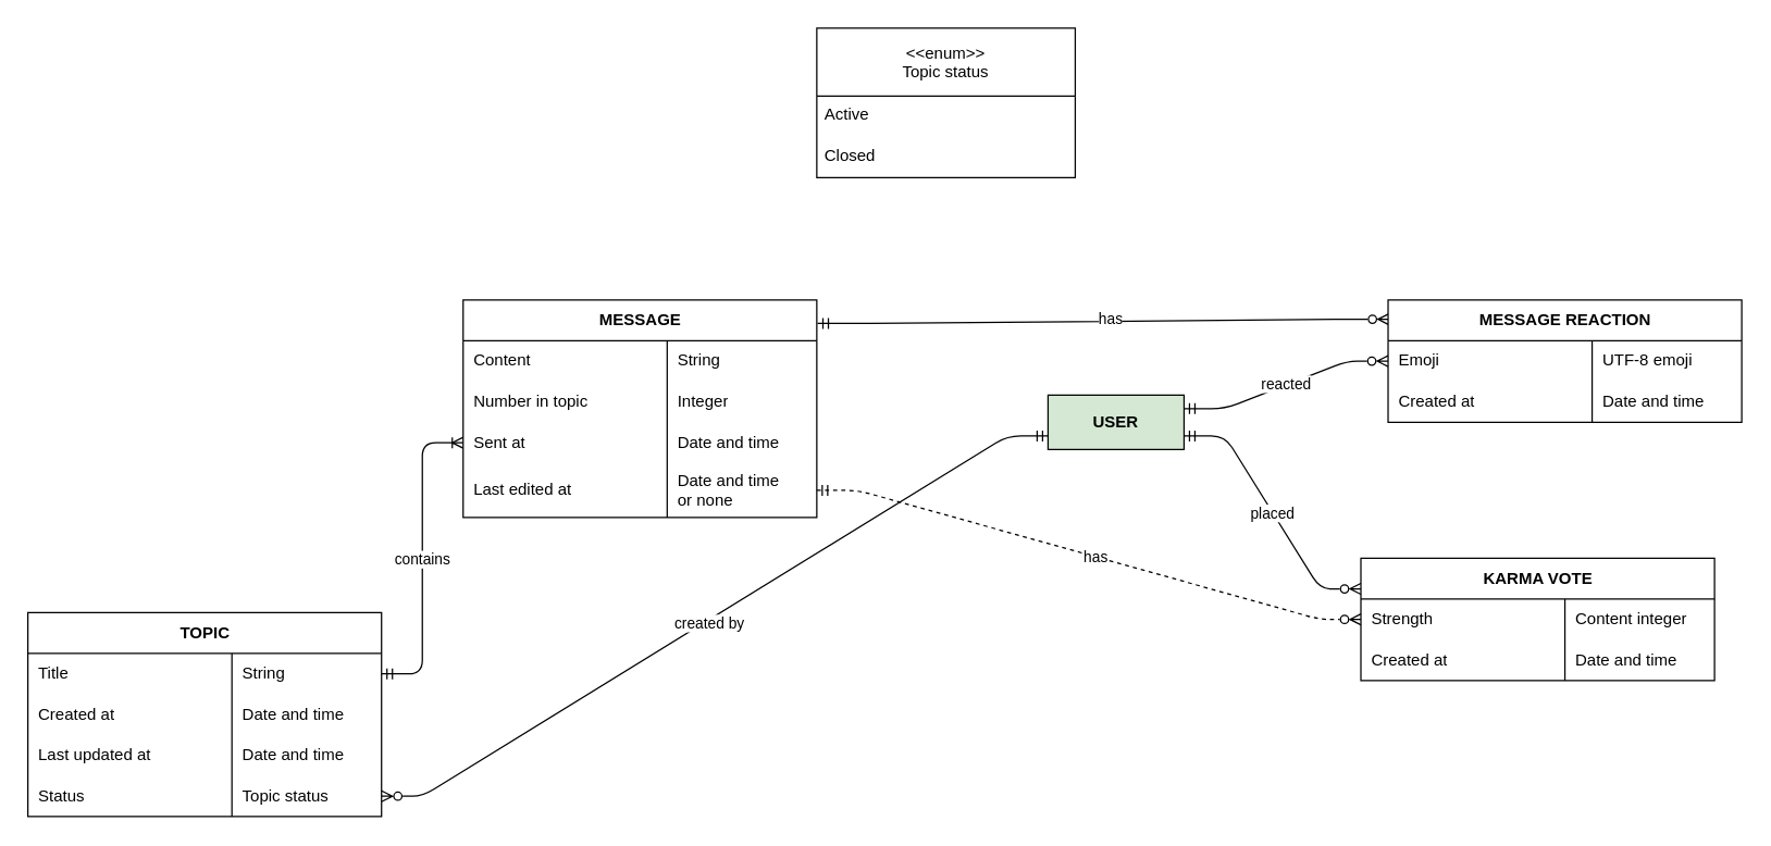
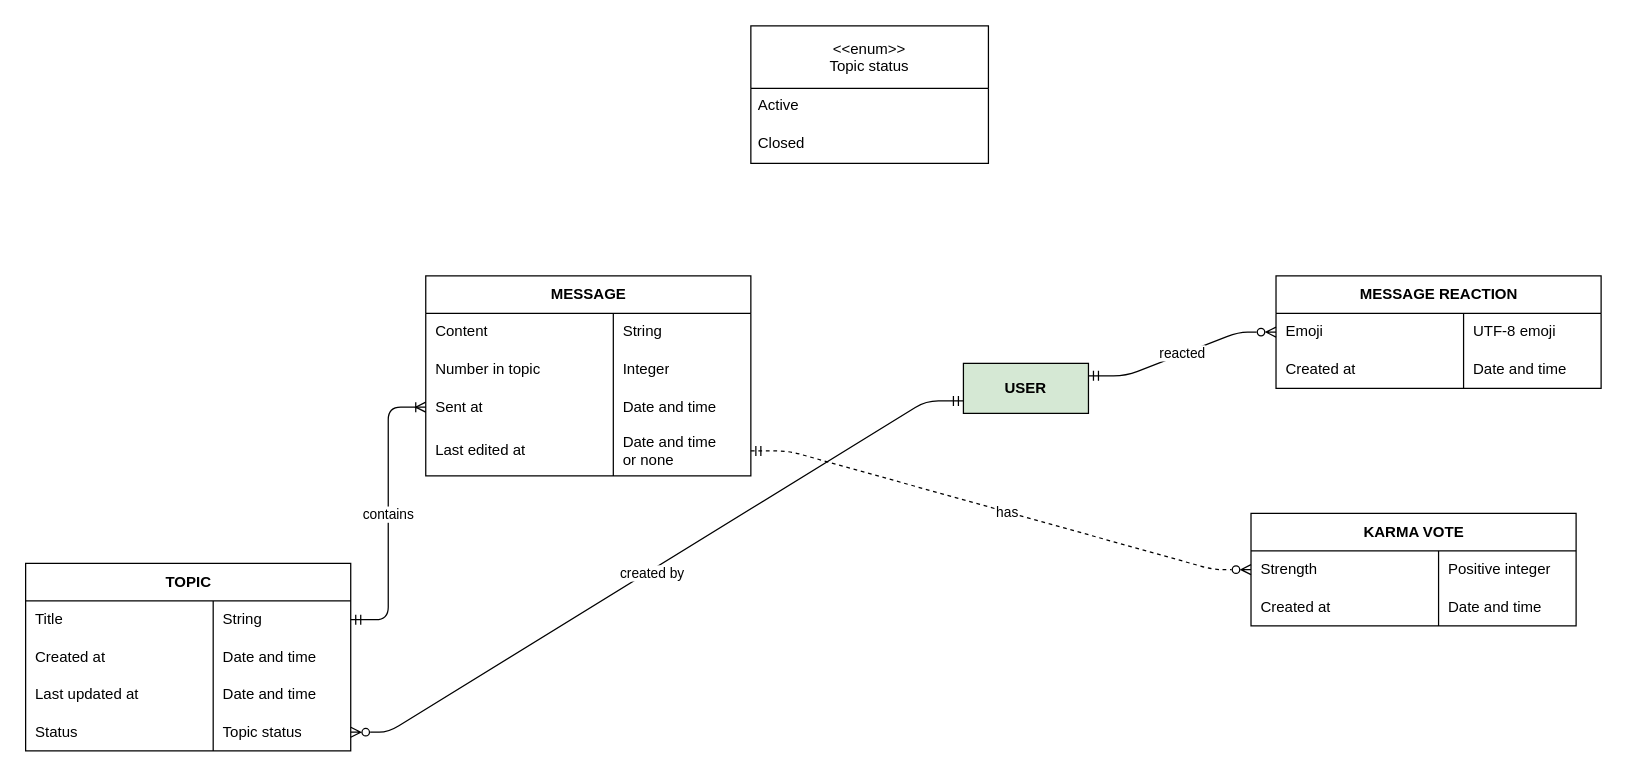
- <mxCell id="25" style="edgeStyle=entityRelationEdgeStyle;rounded=1;orthogonalLoop=1;jettySize=auto;html=1;exitX=1.002;exitY=0.108;exitDx=0;exitDy=0;exitPerimeter=0;entryX=0.002;entryY=0.158;entryDx=0;entryDy=0;entryPerimeter=0;startArrow=ERmandOne;startFill=0;endArrow=ERzeroToMany;endFill=0;curved=0;" parent="1" source="27" target="42" edge="1"><mxGeometry relative="1" as="geometry"><mxPoint x="790" y="280" as="targetPoint" /></mxGeometry></mxCell>
- <mxCell id="26" value="has" style="edgeLabel;html=1;align=center;verticalAlign=middle;resizable=0;points=[];" parent="25" vertex="1" connectable="0"><mxGeometry x="0.026" y="2" relative="1" as="geometry"><mxPoint as="offset" /></mxGeometry></mxCell>
- <mxCell id="22" style="edgeStyle=entityRelationEdgeStyle;rounded=1;orthogonalLoop=1;jettySize=auto;html=1;exitX=1;exitY=0.75;exitDx=0;exitDy=0;entryX=0;entryY=0.25;entryDx=0;entryDy=0;curved=0;startArrow=ERmandOne;startFill=0;endArrow=ERzeroToMany;endFill=0;" parent="1" source="24" target="49" edge="1"><mxGeometry relative="1" as="geometry" /></mxCell>
- <mxCell id="23" value="placed" style="edgeLabel;html=1;align=center;verticalAlign=middle;resizable=0;points=[];" parent="22" vertex="1" connectable="0"><mxGeometry x="-0.003" y="-1" relative="1" as="geometry"><mxPoint as="offset" /></mxGeometry></mxCell>
- <mxCell id="52" value="Content integer" style="shape=partialRectangle;connectable=0;fillColor=none;top=0;left=0;bottom=0;right=0;align=left;spacingLeft=6;overflow=hidden;whiteSpace=wrap;html=1;" parent="50" vertex="1"><mxGeometry x="150" width="110" height="30" as="geometry"><mxRectangle width="110" height="30" as="alternateBounds" /></mxGeometry></mxCell>
+ <mxCell id="52" value="Positive integer" style="shape=partialRectangle;connectable=0;fillColor=none;top=0;left=0;bottom=0;right=0;align=left;spacingLeft=6;overflow=hidden;whiteSpace=wrap;html=1;" parent="50" vertex="1"><mxGeometry x="150" width="110" height="30" as="geometry"><mxRectangle width="110" height="30" as="alternateBounds" /></mxGeometry></mxCell>
